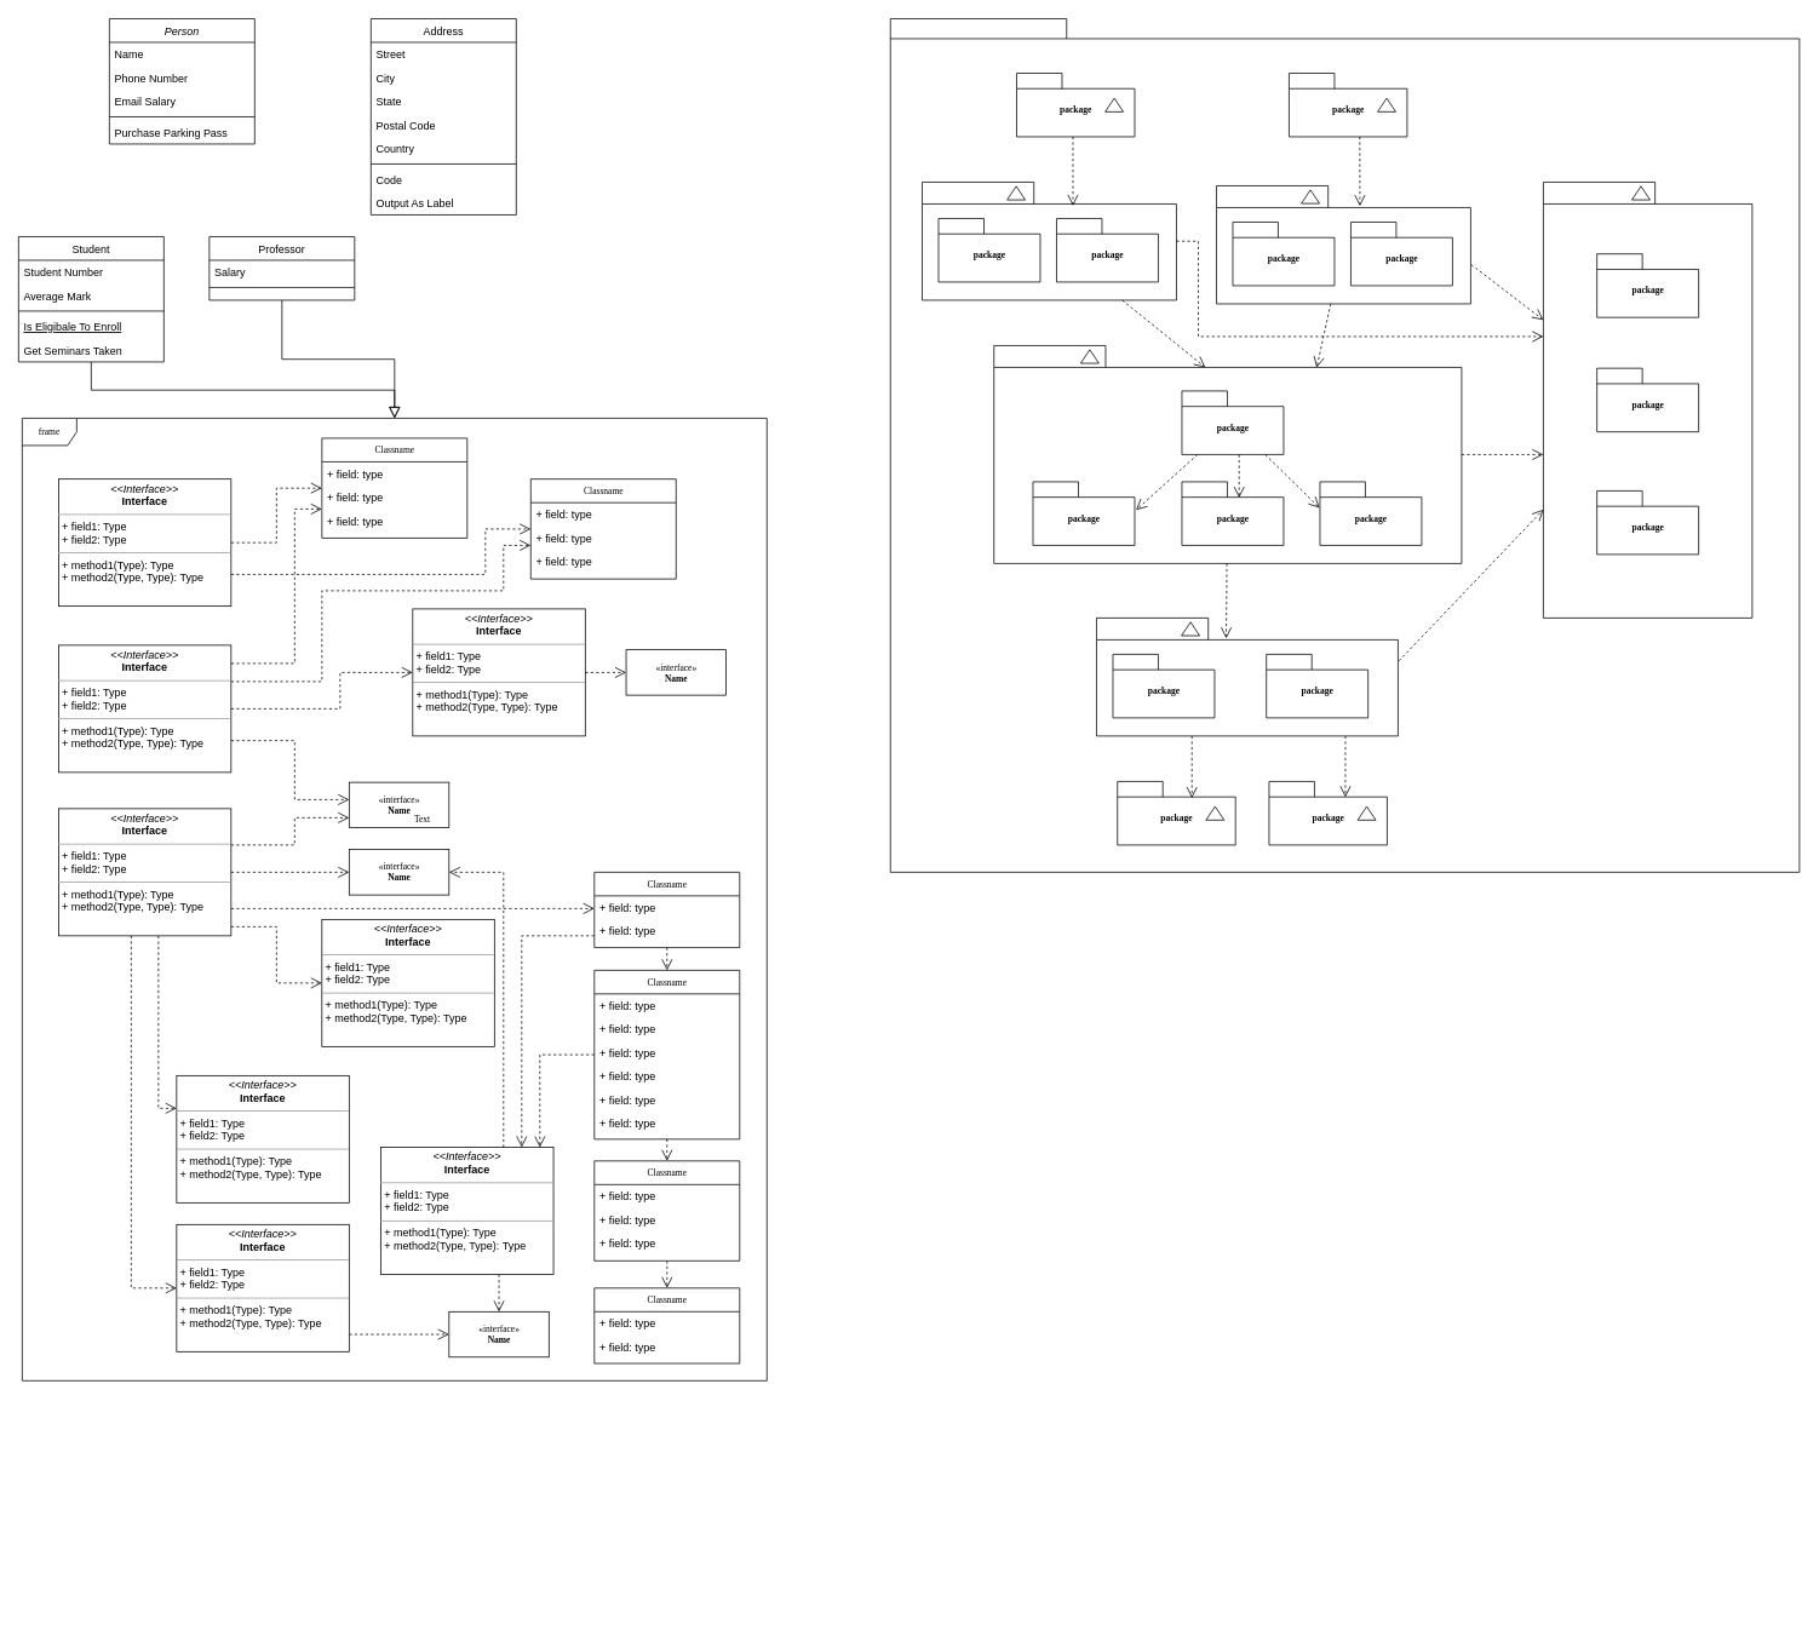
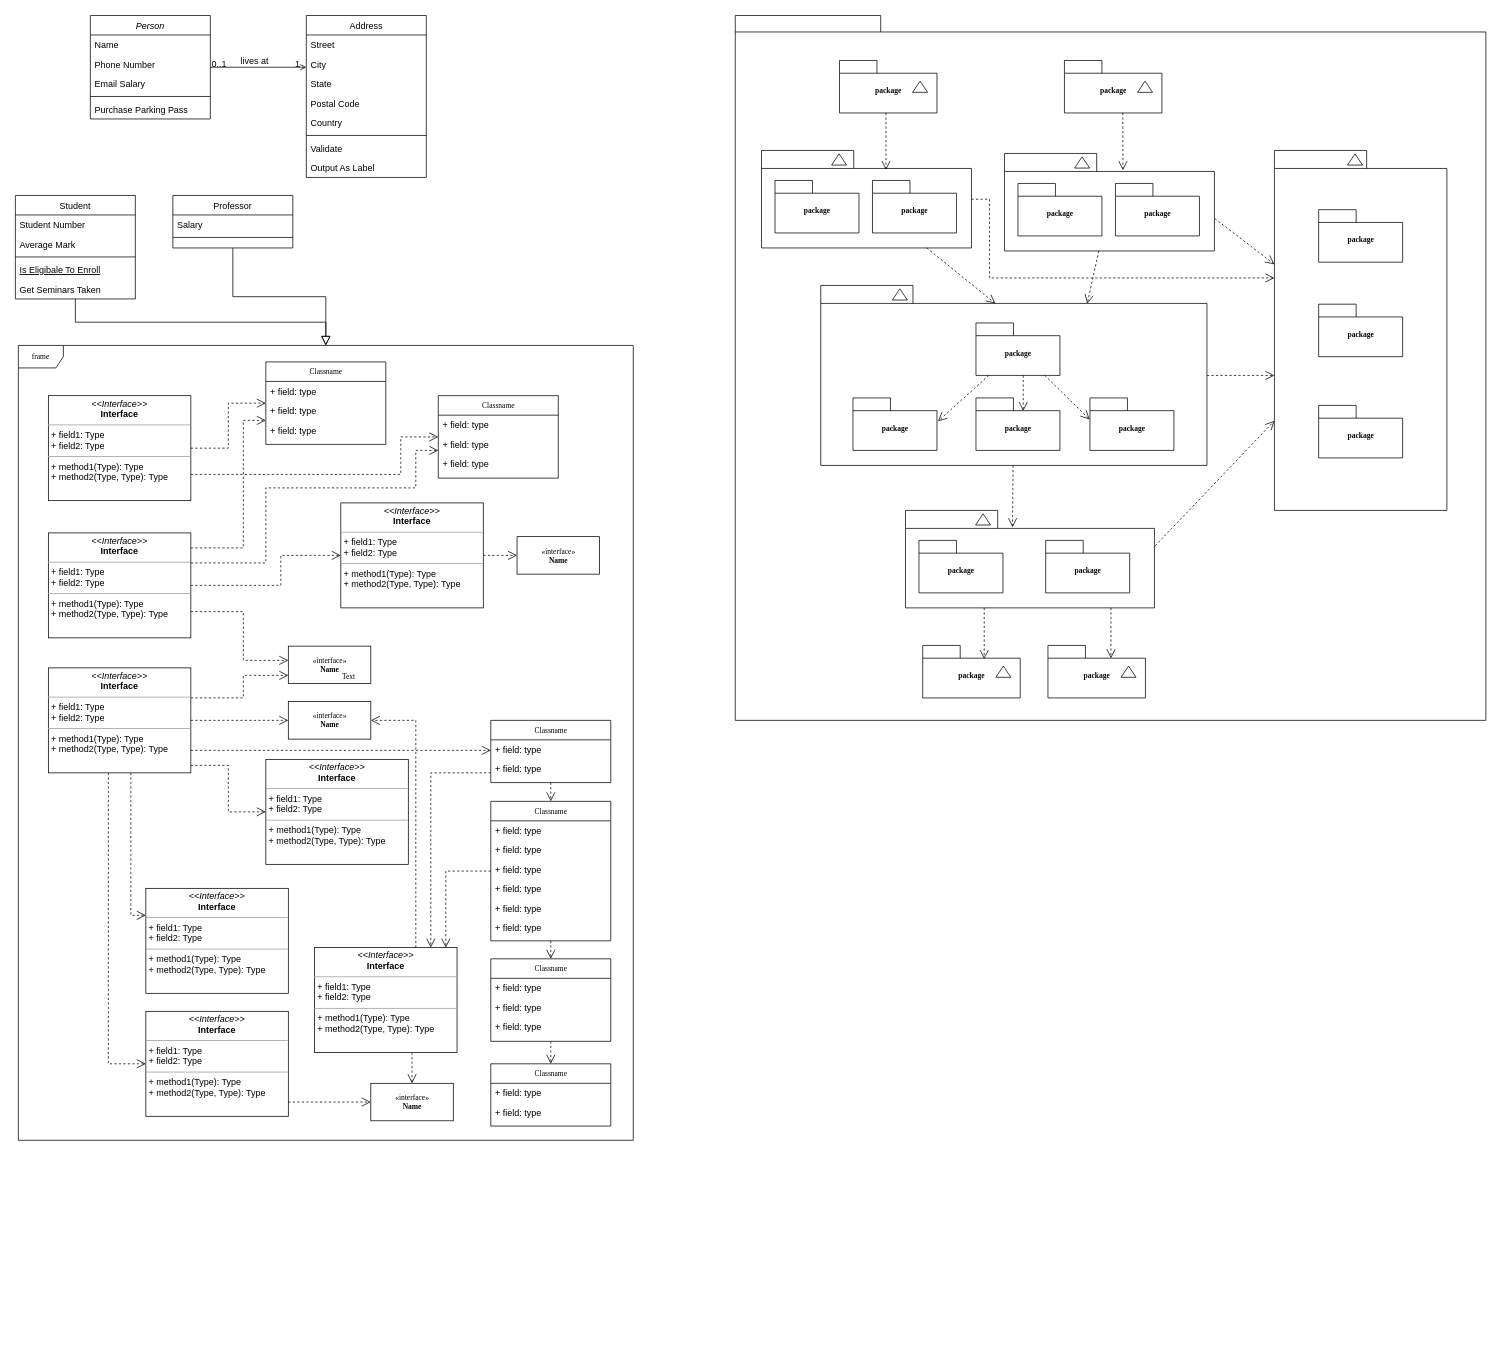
+ <mxCell id="29" value="" style="endArrow=open;shadow=0;strokeWidth=1;rounded=0;endFill=1;edgeStyle=elbowEdgeStyle;elbow=vertical;" parent="2" source="3" target="20" edge="1"><mxGeometry x="0.5" y="41" relative="1" as="geometry"><mxPoint x="260" y="72" as="sourcePoint" /><mxPoint x="420" y="72" as="targetPoint" /><mxPoint x="-40" y="32" as="offset" /></mxGeometry></mxCell>
+ <mxCell id="30" value="0..1" style="resizable=0;align=left;verticalAlign=bottom;labelBackgroundColor=none;fontSize=12;" parent="29" connectable="0" vertex="1"><mxGeometry x="-1" relative="1" as="geometry"><mxPoint y="4" as="offset" /></mxGeometry></mxCell>
+ <mxCell id="31" value="1" style="resizable=0;align=right;verticalAlign=bottom;labelBackgroundColor=none;fontSize=12;" parent="29" connectable="0" vertex="1"><mxGeometry x="1" relative="1" as="geometry"><mxPoint x="-7" y="4" as="offset" /></mxGeometry></mxCell>
+ <mxCell id="32" value="lives at" style="text;html=1;resizable=0;points=[];;align=center;verticalAlign=middle;labelBackgroundColor=none;rounded=0;shadow=0;strokeWidth=1;fontSize=12;" parent="29" vertex="1" connectable="0"><mxGeometry x="0.5" y="49" relative="1" as="geometry"><mxPoint x="-38" y="40" as="offset" /></mxGeometry></mxCell>
- <mxCell id="27" value="Code" style="text;align=left;verticalAlign=top;spacingLeft=4;spacingRight=4;overflow=hidden;rotatable=0;points=[[0,0.5],[1,0.5]];portConstraint=eastwest;" parent="20" vertex="1"><mxGeometry y="164" width="160" height="26" as="geometry" /></mxCell>
+ <mxCell id="27" value="Validate" style="text;align=left;verticalAlign=top;spacingLeft=4;spacingRight=4;overflow=hidden;rotatable=0;points=[[0,0.5],[1,0.5]];portConstraint=eastwest;" parent="20" vertex="1"><mxGeometry y="164" width="160" height="26" as="geometry" /></mxCell>
